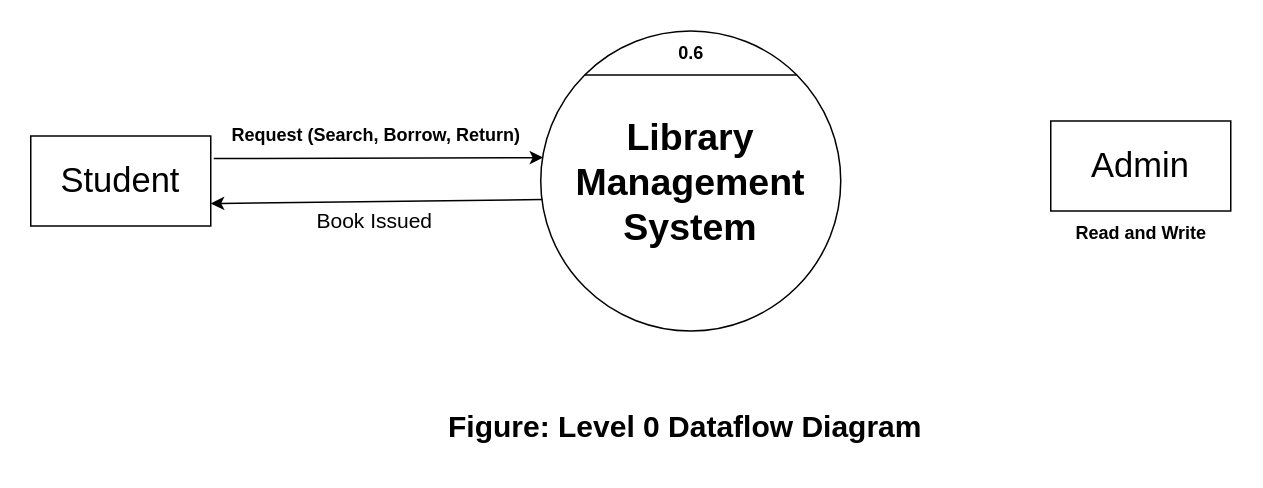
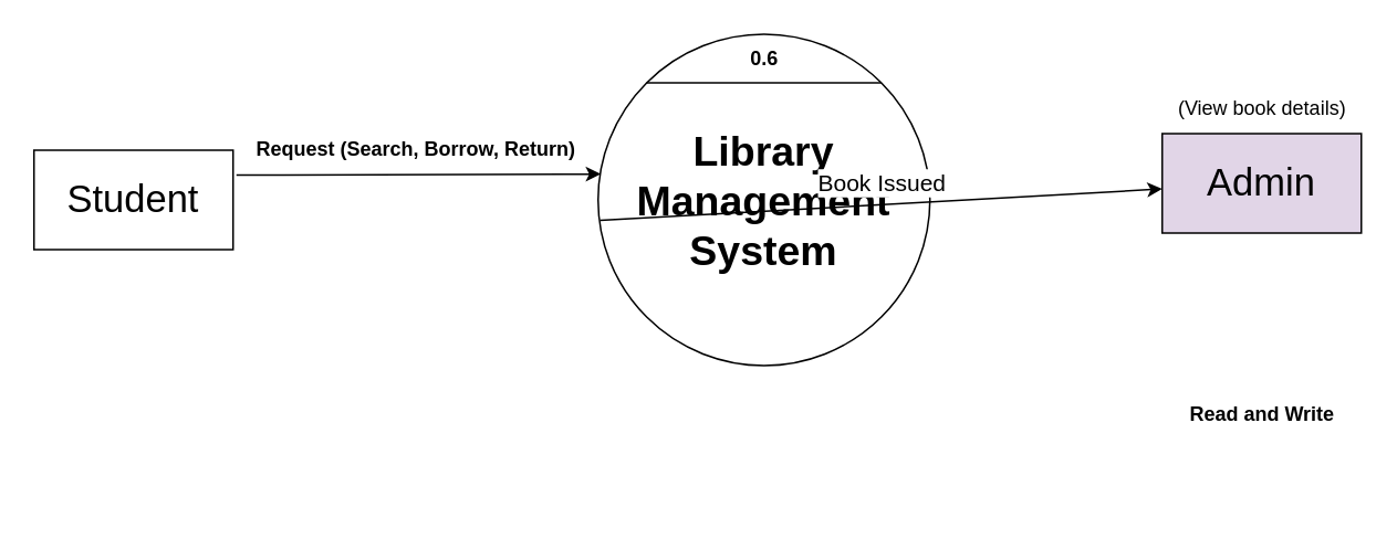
+ <mxCell id="7" value="(View book details)" style="text;html=1;align=center;verticalAlign=middle;resizable=0;points=[];autosize=1;strokeColor=none;fillColor=none;" vertex="1" parent="1"><mxGeometry x="700" y="50" width="120" height="30" as="geometry" /></mxCell>
- <mxCell id="2" value="&lt;font style=&quot;font-size: 23px;&quot;&gt;&lt;span&gt;Admin&lt;/span&gt;&lt;/font&gt;" style="rounded=0;whiteSpace=wrap;html=1;fontStyle=0" vertex="1" parent="1"><mxGeometry x="700" y="80" width="120" height="60" as="geometry" /></mxCell>
+ <mxCell id="2" value="&lt;font style=&quot;font-size: 23px;&quot;&gt;&lt;span&gt;Admin&lt;/span&gt;&lt;/font&gt;" style="rounded=0;whiteSpace=wrap;html=1;fontStyle=0;fillColor=#e1d5e7;" vertex="1" parent="1"><mxGeometry x="700" y="80" width="120" height="60" as="geometry" /></mxCell>
- <mxCell id="6" value="&lt;font style=&quot;font-size: 14px;&quot;&gt;Book Issued&lt;/font&gt;" style="endArrow=classic;html=1;rounded=0;entryX=1;entryY=0.75;entryDx=0;entryDy=0;exitX=0.006;exitY=0.562;exitDx=0;exitDy=0;exitPerimeter=0;" edge="1" parent="1" source="4" target="3"><mxGeometry x="0.01" y="13" width="50" height="50" relative="1" as="geometry"><mxPoint x="321.2" y="136" as="sourcePoint" /><mxPoint x="180" y="137" as="targetPoint" /><mxPoint as="offset" /></mxGeometry></mxCell>
+ <mxCell id="6" value="&lt;font style=&quot;font-size: 14px;&quot;&gt;Book Issued&lt;/font&gt;" style="endArrow=classic;html=1;rounded=0;exitX=0.006;exitY=0.562;exitDx=0;exitDy=0;exitPerimeter=0;" edge="1" parent="1" source="4" target="2"><mxGeometry x="0.01" y="13" width="50" height="50" relative="1" as="geometry"><mxPoint x="321.2" y="136" as="sourcePoint" /><mxPoint x="180" y="137" as="targetPoint" /><mxPoint as="offset" /></mxGeometry></mxCell>
- <mxCell id="8" value="&lt;b&gt;Read and Write&lt;/b&gt;" style="text;html=1;align=center;verticalAlign=middle;resizable=0;points=[];autosize=1;strokeColor=none;fillColor=none;" vertex="1" parent="1"><mxGeometry x="705" y="140" width="110" height="30" as="geometry" /></mxCell>
+ <mxCell id="8" value="&lt;b&gt;Read and Write&lt;/b&gt;" style="text;html=1;align=center;verticalAlign=middle;resizable=0;points=[];autosize=1;strokeColor=none;fillColor=none;" vertex="1" parent="1"><mxGeometry x="705" y="235" width="110" height="30" as="geometry" /></mxCell>
- <mxCell id="11" value="&lt;b&gt;&lt;font style=&quot;font-size: 20px;&quot;&gt;Figure: Level 0 Dataflow Diagram&lt;/font&gt;&lt;/b&gt;" style="text;html=1;align=center;verticalAlign=middle;resizable=0;points=[];autosize=1;strokeColor=none;fillColor=none;" vertex="1" parent="1"><mxGeometry x="286" y="263" width="340" height="40" as="geometry" /></mxCell>
